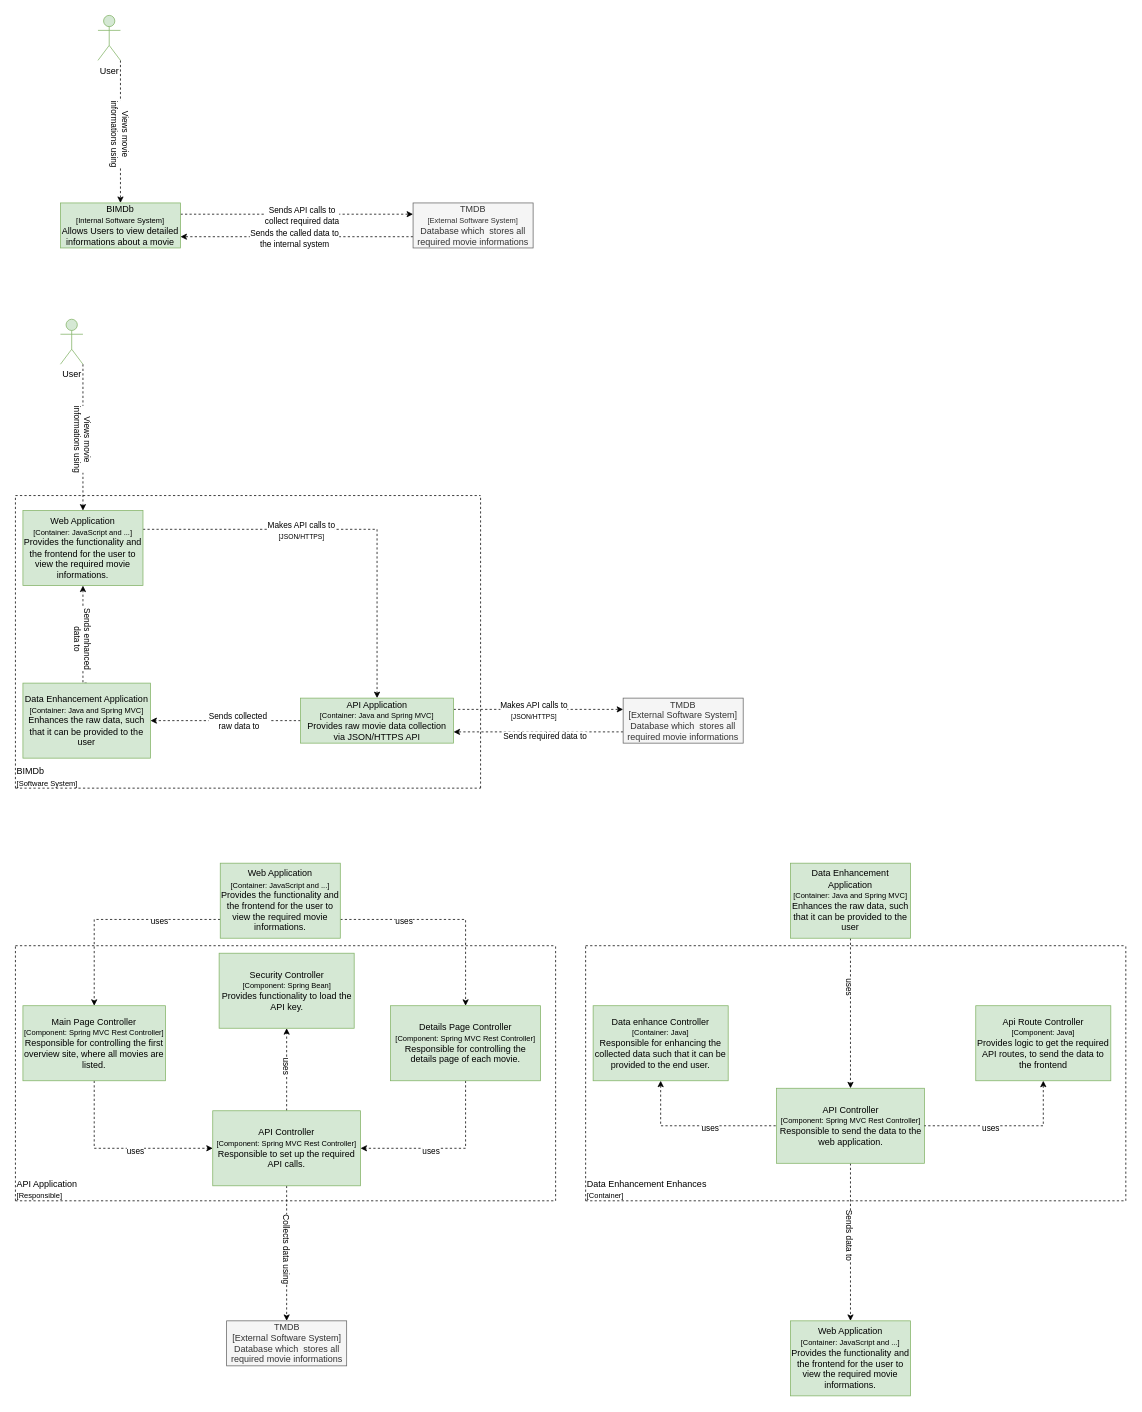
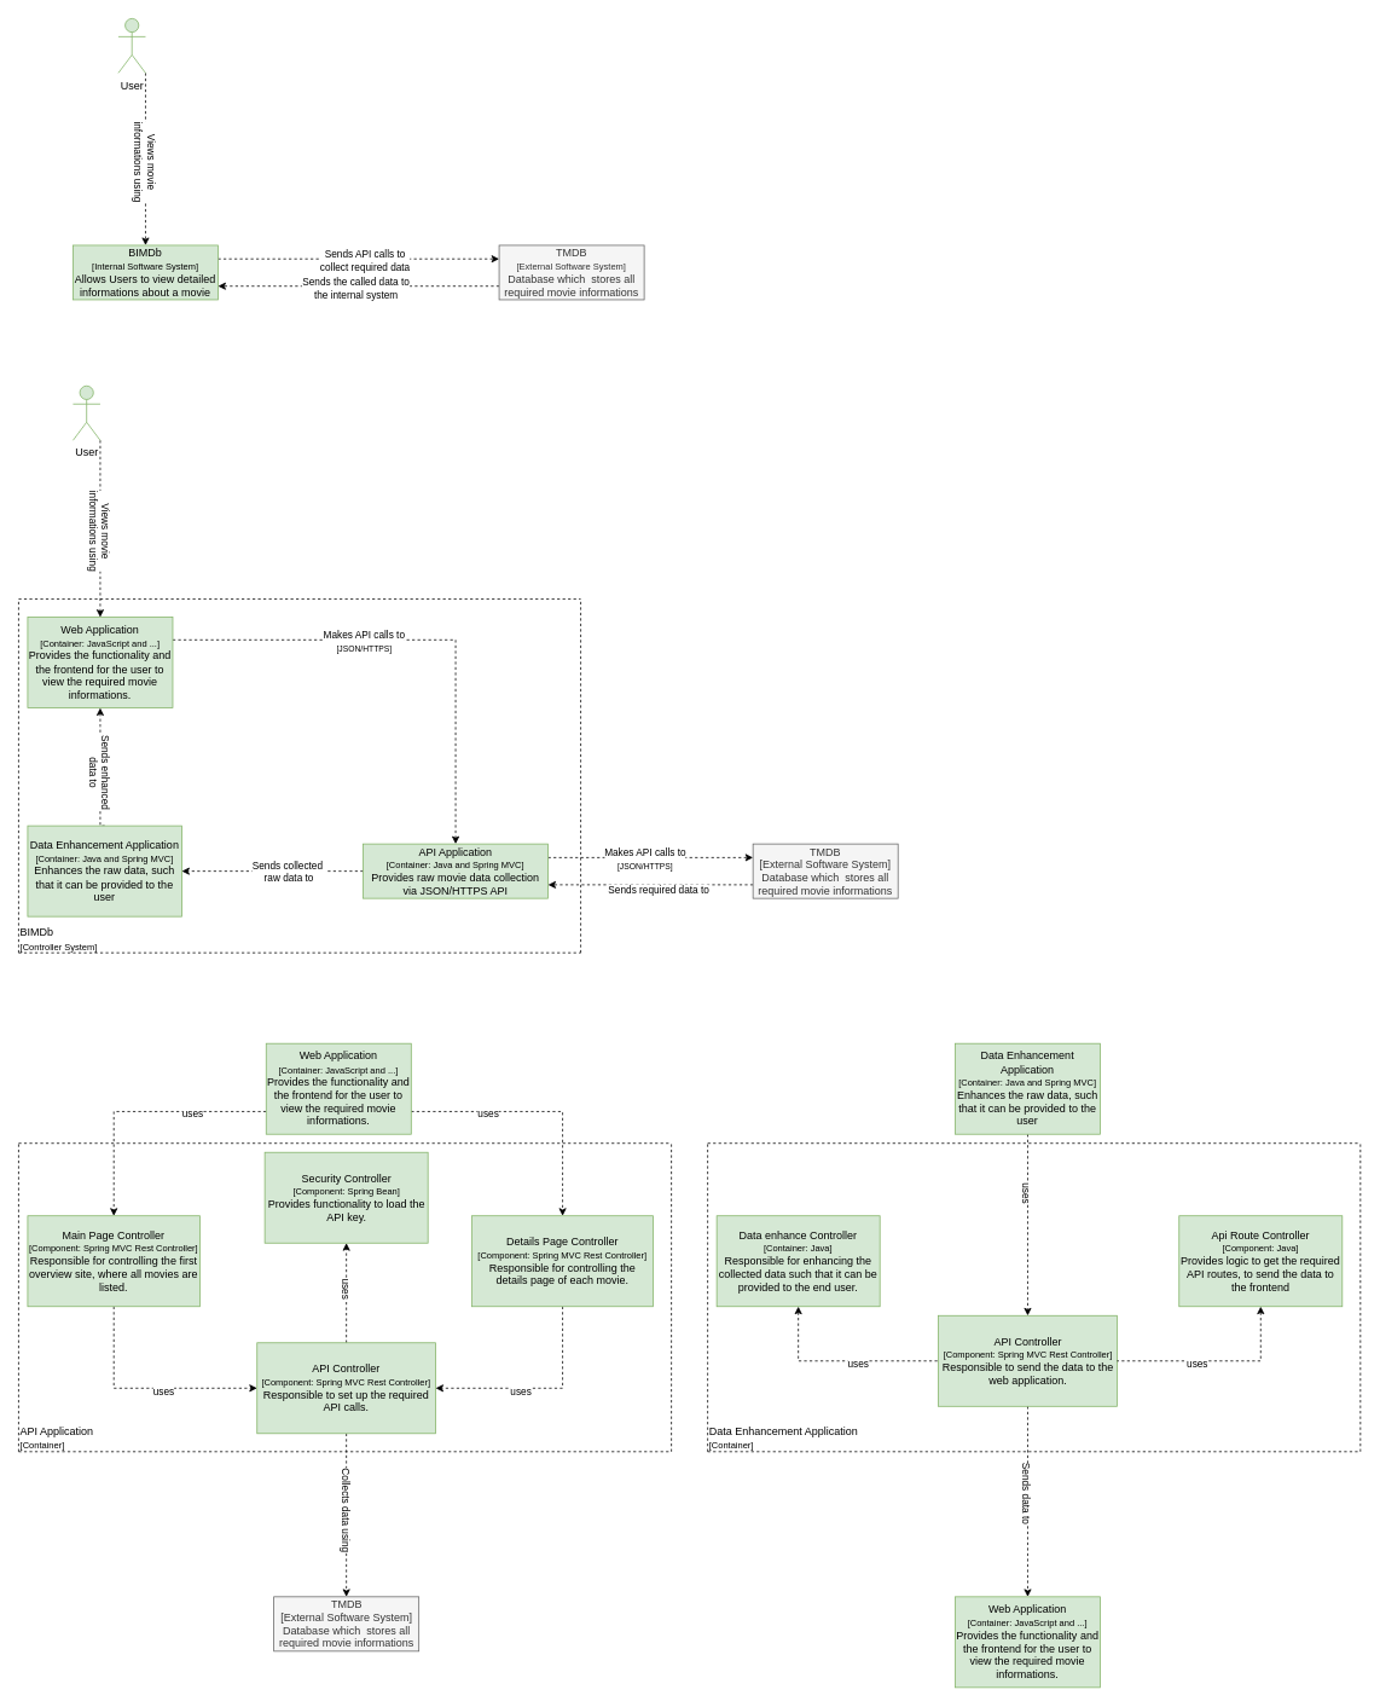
- <mxCell id="28" value="BIMDb&lt;br&gt;&lt;div style=&quot;&quot;&gt;&lt;span style=&quot;font-size: 10px; background-color: initial;&quot;&gt;[Software System]&lt;/span&gt;&lt;/div&gt;" style="text;html=1;strokeColor=none;fillColor=none;align=left;verticalAlign=middle;whiteSpace=wrap;rounded=0;" vertex="1" parent="1"><mxGeometry x="20" y="1020" width="140" height="30" as="geometry" /></mxCell>
+ <mxCell id="28" value="BIMDb&lt;br&gt;&lt;div style=&quot;&quot;&gt;&lt;span style=&quot;font-size: 10px; background-color: initial;&quot;&gt;[Controller System]&lt;/span&gt;&lt;/div&gt;" style="text;html=1;strokeColor=none;fillColor=none;align=left;verticalAlign=middle;whiteSpace=wrap;rounded=0;" vertex="1" parent="1"><mxGeometry x="20" y="1020" width="140" height="30" as="geometry" /></mxCell>
- <mxCell id="50" value="API Application&lt;br&gt;&lt;div style=&quot;&quot;&gt;&lt;span style=&quot;font-size: 10px; background-color: initial;&quot;&gt;[Responsible]&lt;/span&gt;&lt;/div&gt;" style="text;html=1;strokeColor=none;fillColor=none;align=left;verticalAlign=middle;whiteSpace=wrap;rounded=0;" vertex="1" parent="1"><mxGeometry x="20" y="1570" width="140" height="30" as="geometry" /></mxCell>
+ <mxCell id="50" value="API Application&lt;br&gt;&lt;div style=&quot;&quot;&gt;&lt;span style=&quot;font-size: 10px; background-color: initial;&quot;&gt;[Container]&lt;/span&gt;&lt;/div&gt;" style="text;html=1;strokeColor=none;fillColor=none;align=left;verticalAlign=middle;whiteSpace=wrap;rounded=0;" vertex="1" parent="1"><mxGeometry x="20" y="1570" width="140" height="30" as="geometry" /></mxCell>
- <mxCell id="67" value="Data Enhancement Enhances&lt;br&gt;&lt;div style=&quot;&quot;&gt;&lt;span style=&quot;font-size: 10px; background-color: initial;&quot;&gt;[Container]&lt;/span&gt;&lt;/div&gt;" style="text;html=1;strokeColor=none;fillColor=none;align=left;verticalAlign=middle;whiteSpace=wrap;rounded=0;" vertex="1" parent="1"><mxGeometry x="780" y="1570" width="170" height="30" as="geometry" /></mxCell>
+ <mxCell id="67" value="Data Enhancement Application&lt;br&gt;&lt;div style=&quot;&quot;&gt;&lt;span style=&quot;font-size: 10px; background-color: initial;&quot;&gt;[Container]&lt;/span&gt;&lt;/div&gt;" style="text;html=1;strokeColor=none;fillColor=none;align=left;verticalAlign=middle;whiteSpace=wrap;rounded=0;" vertex="1" parent="1"><mxGeometry x="780" y="1570" width="170" height="30" as="geometry" /></mxCell>
